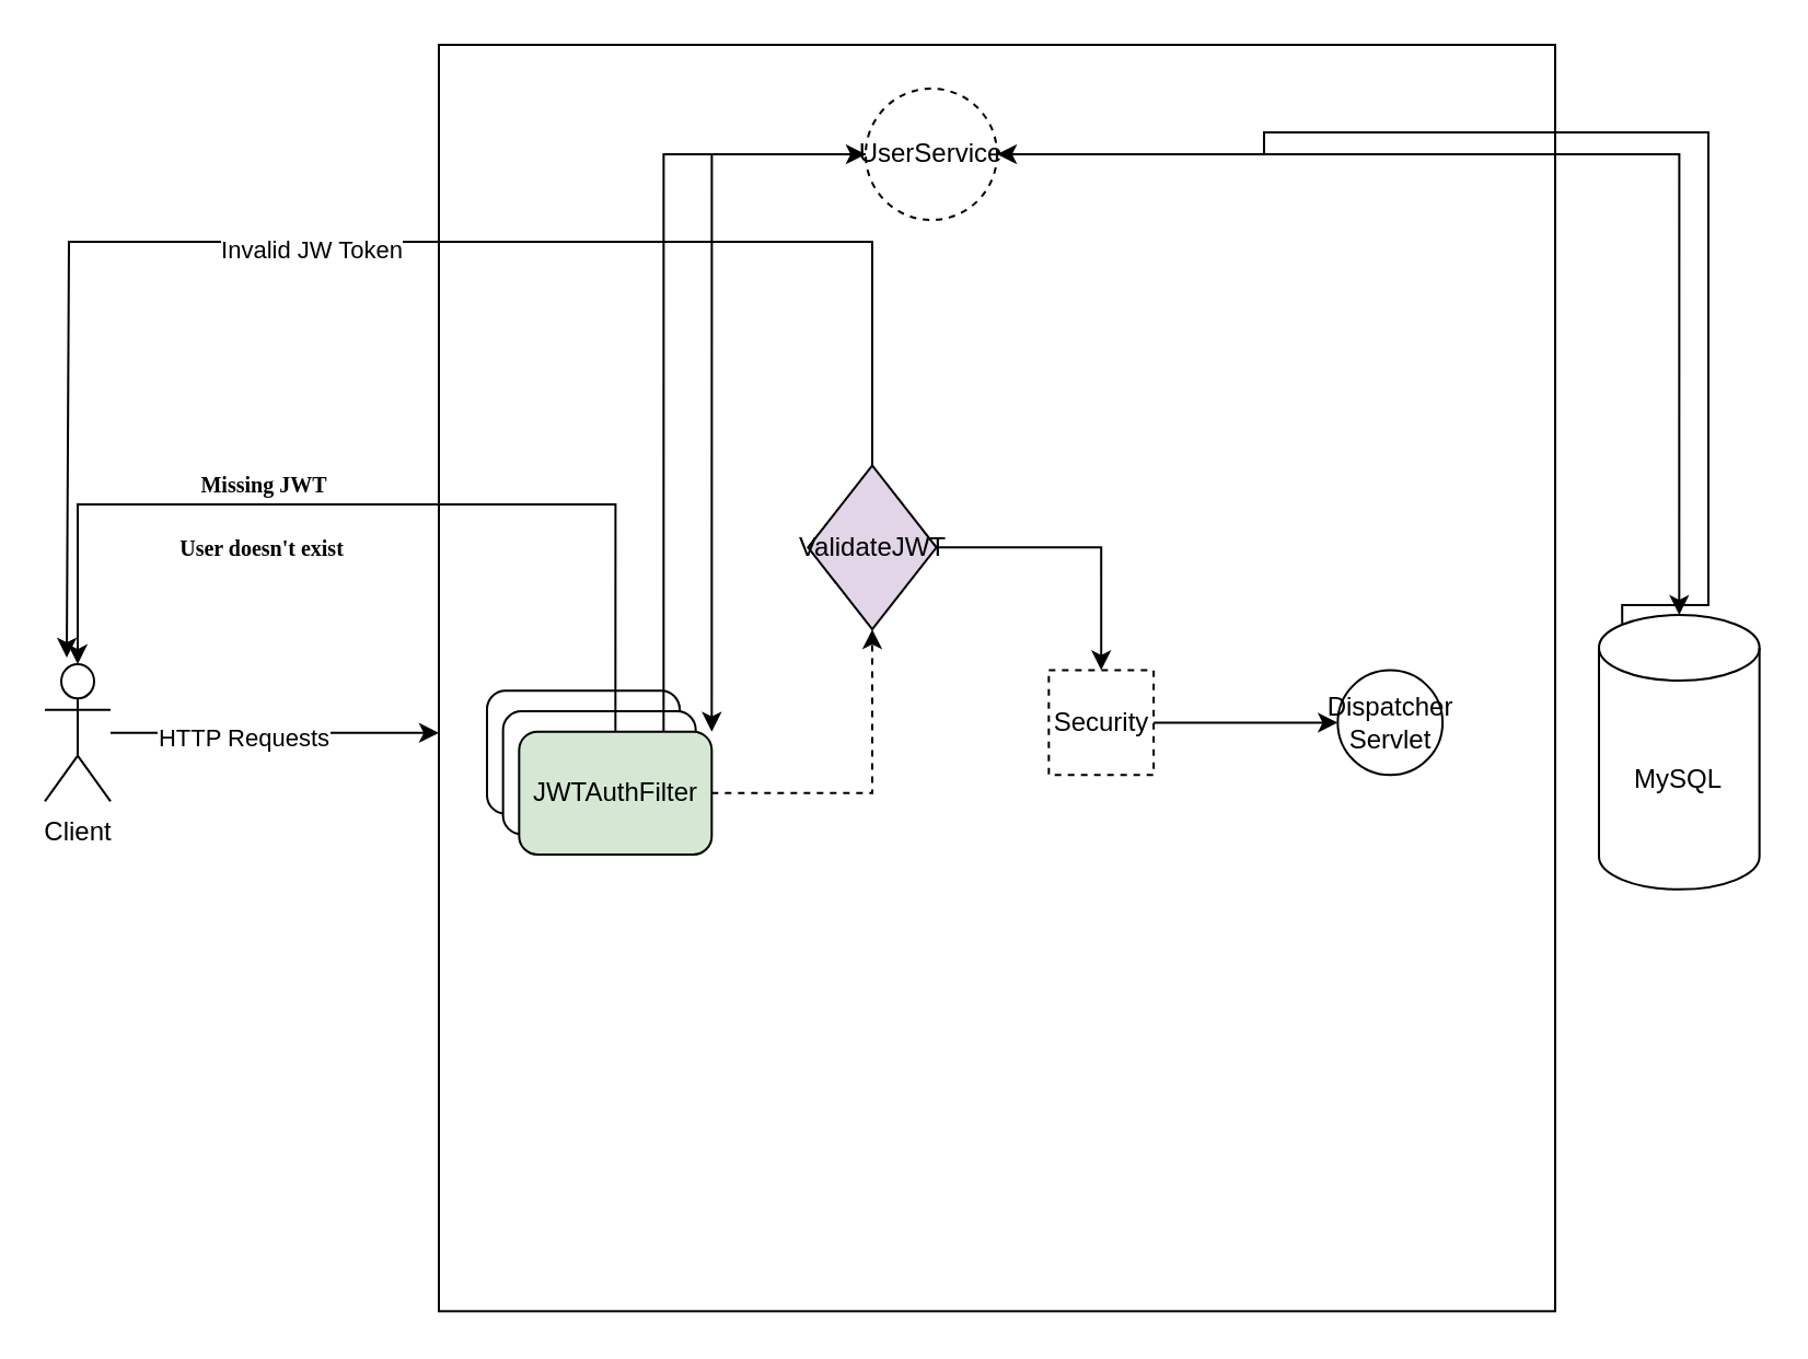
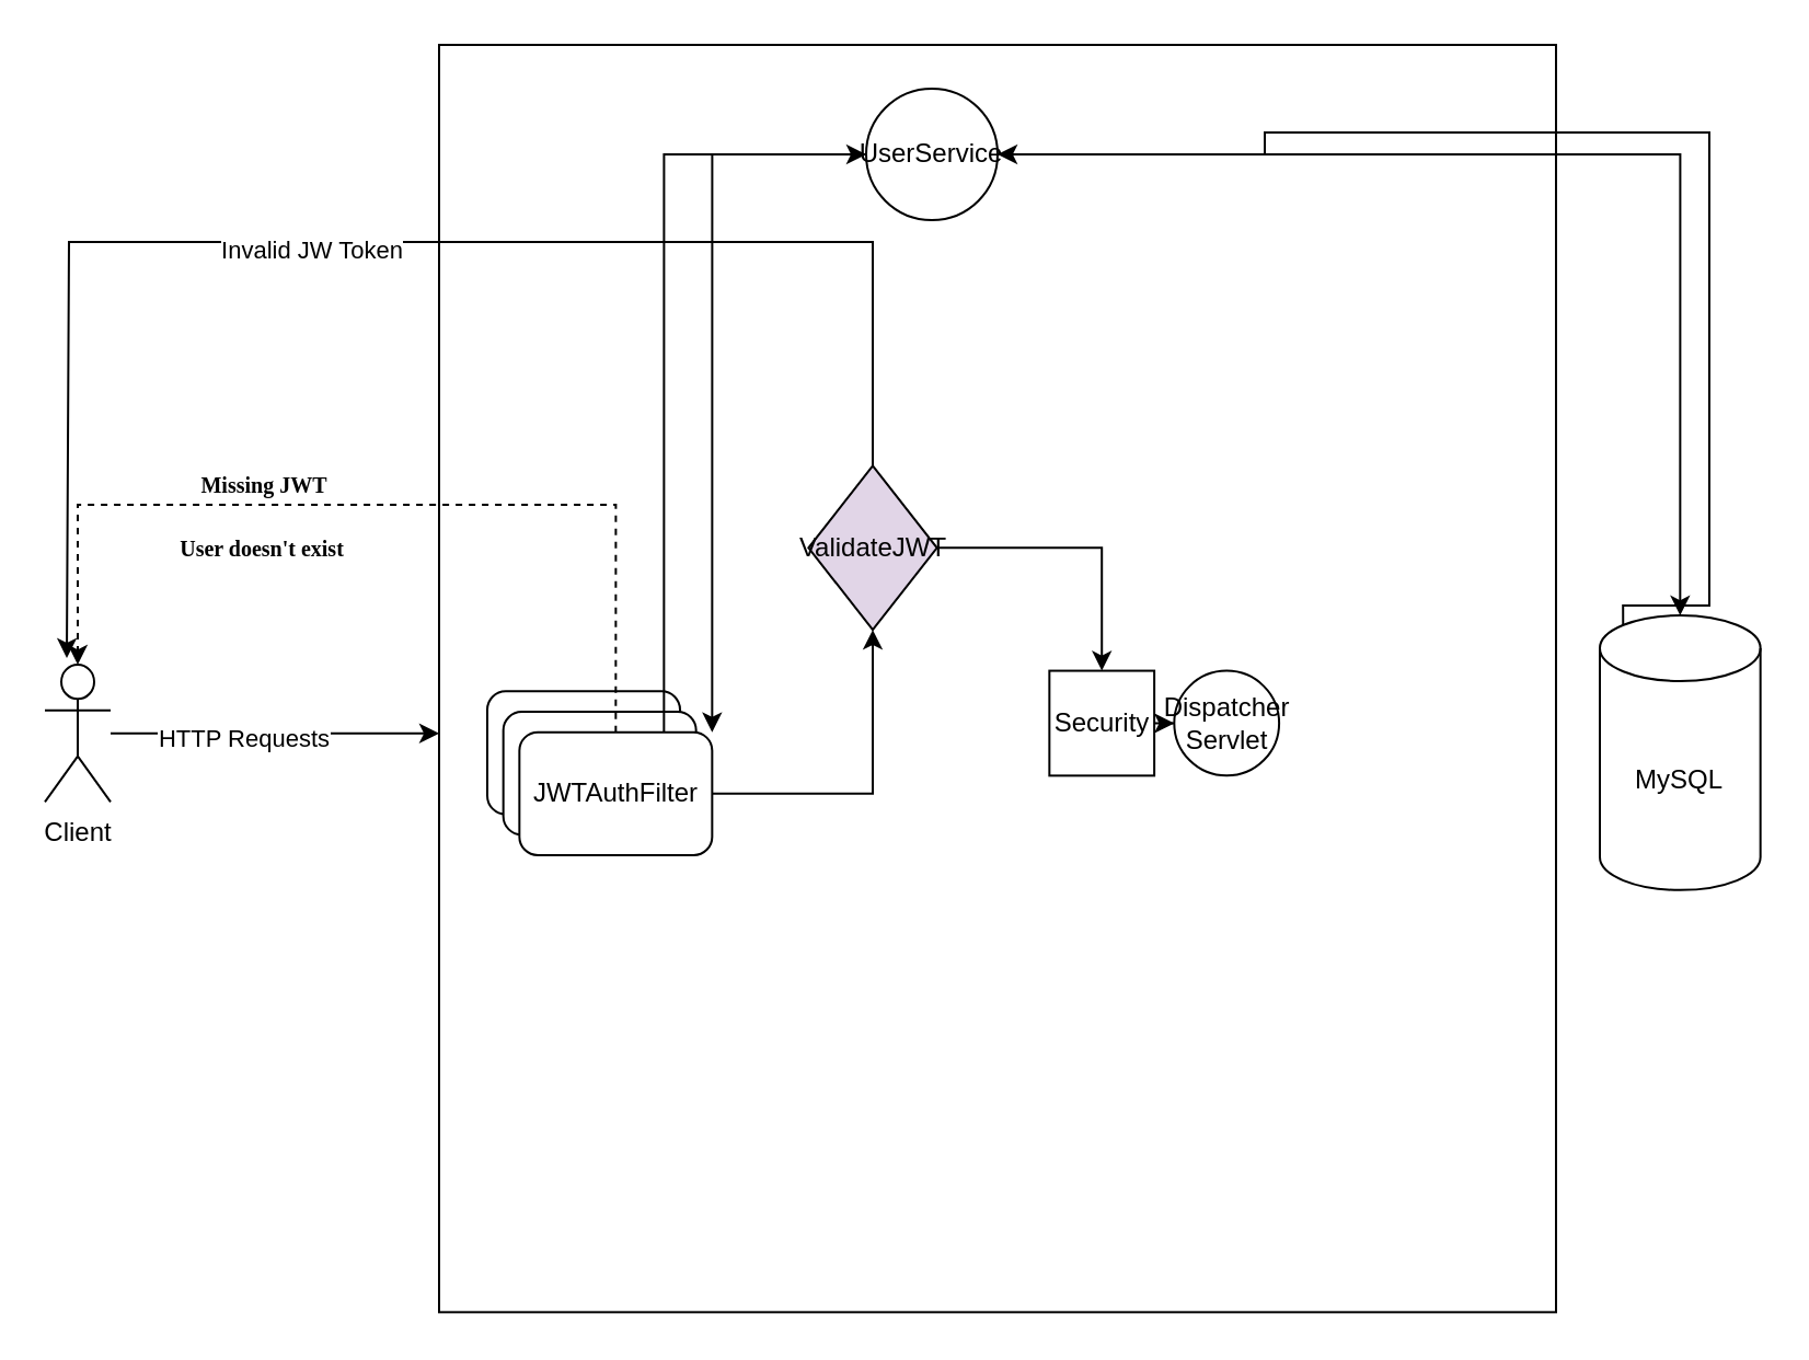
- <mxCell id="22" value="UserService" style="ellipse;whiteSpace=wrap;html=1;aspect=fixed;dashed=1;" vertex="1" parent="1"><mxGeometry x="395" y="40" width="60" height="60" as="geometry" /></mxCell>
+ <mxCell id="22" value="UserService" style="ellipse;whiteSpace=wrap;html=1;aspect=fixed;" vertex="1" parent="1"><mxGeometry x="395" y="40" width="60" height="60" as="geometry" /></mxCell>
- <mxCell id="19" style="edgeStyle=orthogonalEdgeStyle;rounded=0;orthogonalLoop=1;jettySize=auto;html=1;exitX=0.5;exitY=0;exitDx=0;exitDy=0;entryX=0.5;entryY=0;entryDx=0;entryDy=0;entryPerimeter=0;" edge="1" parent="1" source="8" target="18"><mxGeometry relative="1" as="geometry"><Array as="points"><mxPoint x="281" y="230" /><mxPoint x="35" y="230" /></Array></mxGeometry></mxCell>
+ <mxCell id="19" style="edgeStyle=orthogonalEdgeStyle;rounded=0;orthogonalLoop=1;jettySize=auto;html=1;exitX=0.5;exitY=0;exitDx=0;exitDy=0;entryX=0.5;entryY=0;entryDx=0;entryDy=0;entryPerimeter=0;dashed=1;" edge="1" parent="1" source="8" target="18"><mxGeometry relative="1" as="geometry"><Array as="points"><mxPoint x="281" y="230" /><mxPoint x="35" y="230" /></Array></mxGeometry></mxCell>
- <mxCell id="16" value="Security" style="whiteSpace=wrap;html=1;aspect=fixed;dashed=1;" vertex="1" parent="1"><mxGeometry x="478.667" y="305.785" width="47.889" height="47.889" as="geometry" /></mxCell>
+ <mxCell id="16" value="Security" style="whiteSpace=wrap;html=1;aspect=fixed;" vertex="1" parent="1"><mxGeometry x="478.667" y="305.785" width="47.889" height="47.889" as="geometry" /></mxCell>
- <mxCell id="17" value="Dispatcher&lt;div&gt;Servlet&lt;/div&gt;" style="ellipse;whiteSpace=wrap;html=1;aspect=fixed;" vertex="1" parent="1"><mxGeometry x="610.667" y="305.785" width="47.889" height="47.889" as="geometry" /></mxCell>
+ <mxCell id="17" value="Dispatcher&lt;div&gt;Servlet&lt;/div&gt;" style="ellipse;whiteSpace=wrap;html=1;aspect=fixed;" vertex="1" parent="1"><mxGeometry x="535.667" y="305.785" width="47.889" height="47.889" as="geometry" /></mxCell>
- <mxCell id="8" value="JWTAuthFilter" style="rounded=1;whiteSpace=wrap;html=1;fillColor=#d5e8d4;" vertex="1" parent="1"><mxGeometry x="236.667" y="333.855" width="88" height="56.139" as="geometry" /></mxCell>
+ <mxCell id="8" value="JWTAuthFilter" style="rounded=1;whiteSpace=wrap;html=1;" vertex="1" parent="1"><mxGeometry x="236.667" y="333.855" width="88" height="56.139" as="geometry" /></mxCell>
- <mxCell id="6" style="edgeStyle=orthogonalEdgeStyle;rounded=0;orthogonalLoop=1;jettySize=auto;html=1;exitX=1;exitY=0.5;exitDx=0;exitDy=0;entryX=0.5;entryY=1;entryDx=0;entryDy=0;dashed=1;" edge="1" parent="1" source="8" target="14"><mxGeometry relative="1" as="geometry" /></mxCell>
+ <mxCell id="6" style="edgeStyle=orthogonalEdgeStyle;rounded=0;orthogonalLoop=1;jettySize=auto;html=1;exitX=1;exitY=0.5;exitDx=0;exitDy=0;entryX=0.5;entryY=1;entryDx=0;entryDy=0;" edge="1" parent="1" source="8" target="14"><mxGeometry relative="1" as="geometry" /></mxCell>
